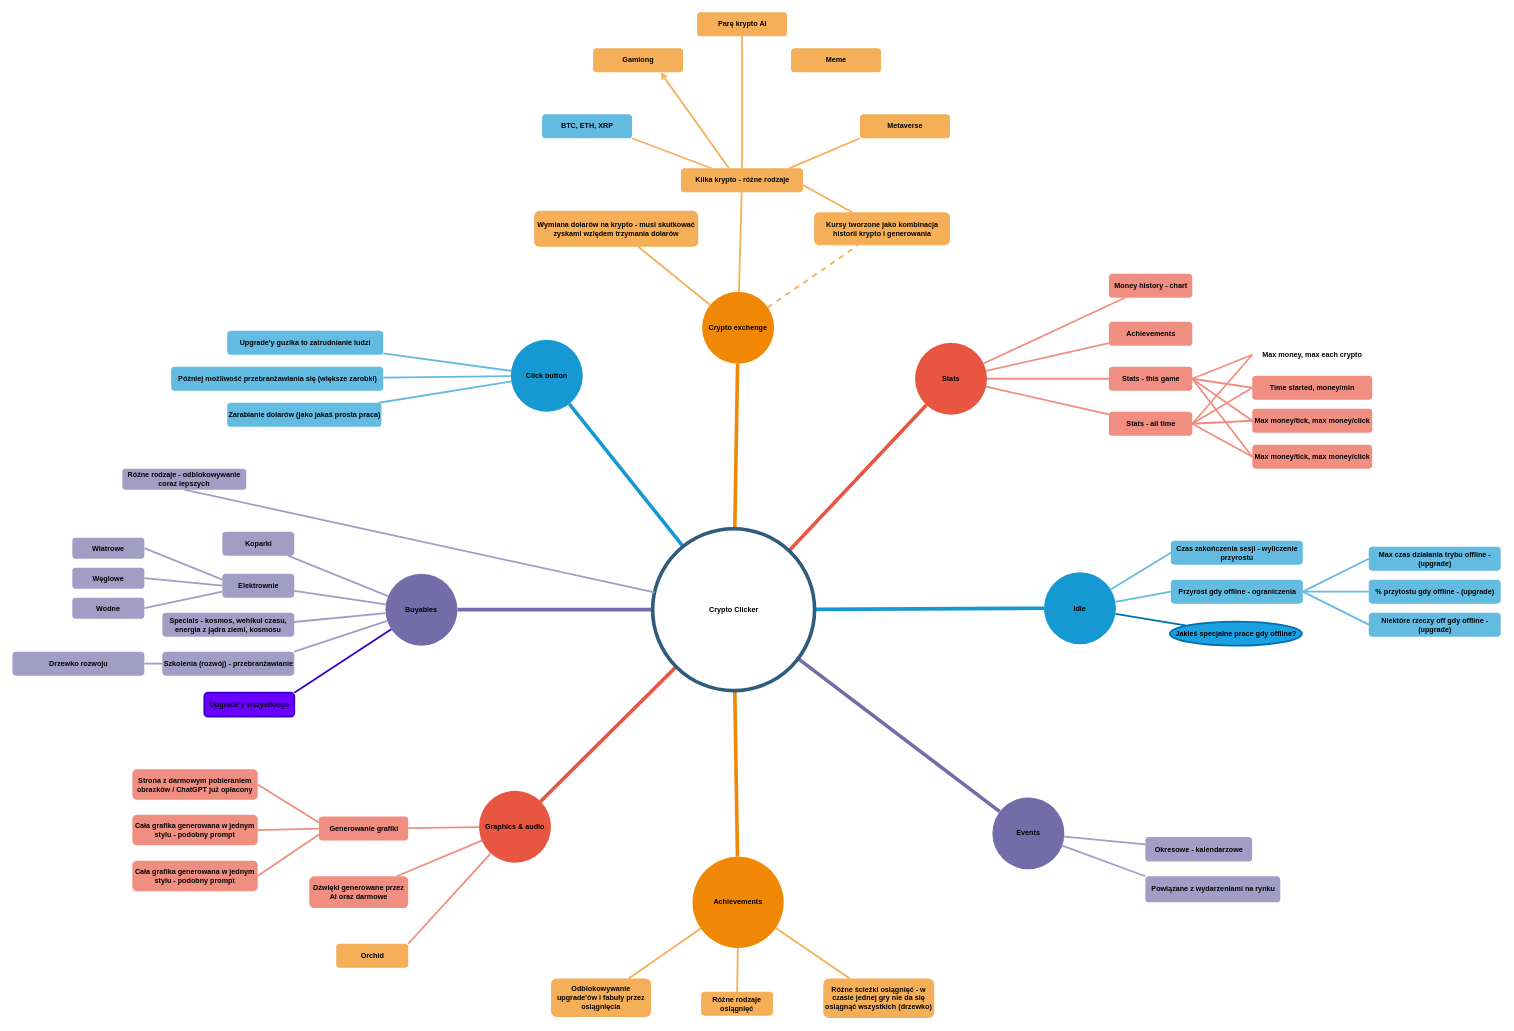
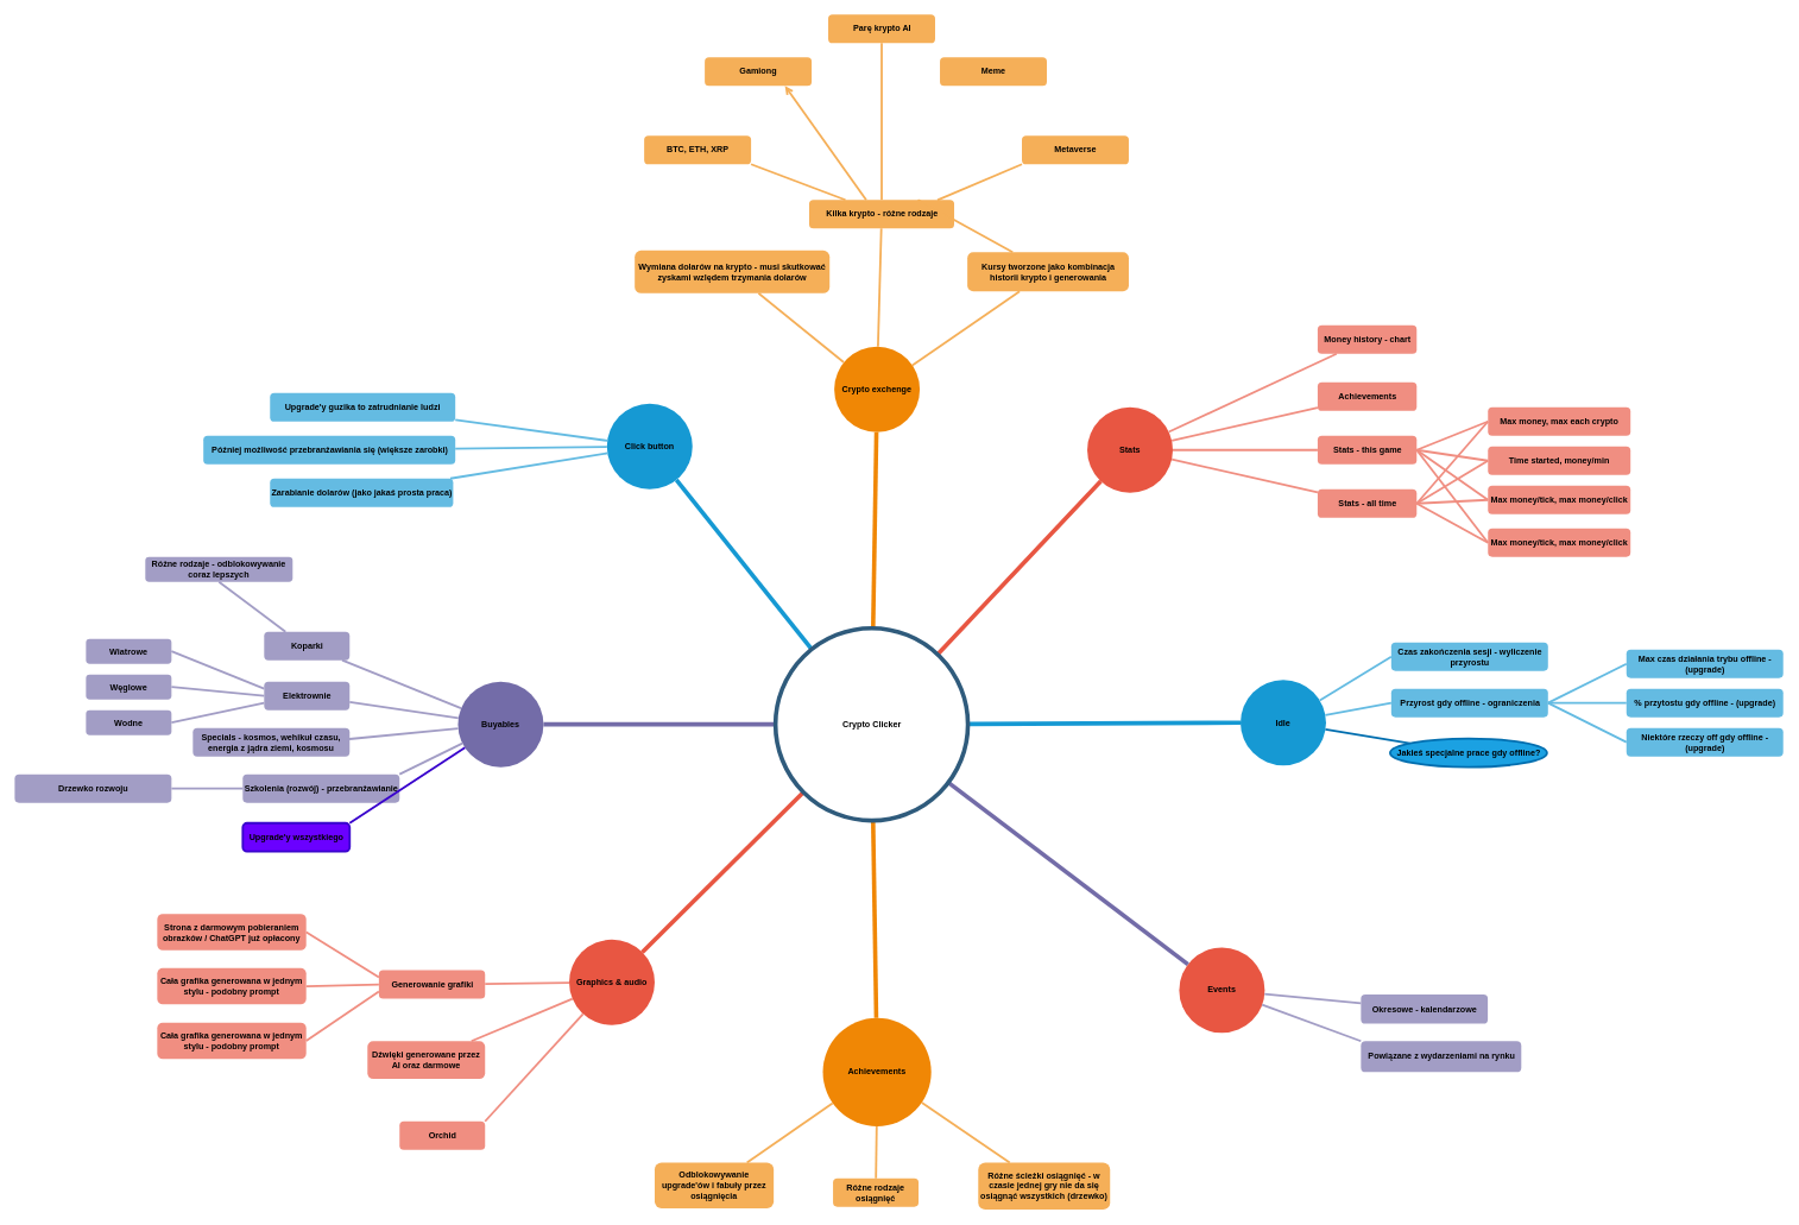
- <mxCell id="78" value="BTC, ETH, XRP" style="rounded=1;fillColor=#64bbe2;strokeColor=none;strokeWidth=3;shadow=0;html=1;fontColor=#000000;fontStyle=1;fontSize=12;" parent="1" vertex="1"><mxGeometry x="903.25" y="190" width="150" height="40" as="geometry" /></mxCell>
+ <mxCell id="78" value="BTC, ETH, XRP" style="rounded=1;fillColor=#f5af58;strokeColor=none;strokeWidth=3;shadow=0;html=1;fontColor=#000000;fontStyle=1;fontSize=12;" parent="1" vertex="1"><mxGeometry x="903.25" y="190" width="150" height="40" as="geometry" /></mxCell>
- <mxCell id="28" value="" style="edgeStyle=none;endArrow=none;strokeWidth=3;strokeColor=#F5AF58;html=1;fontColor=#000000;fontStyle=1;fontSize=12;dashed=1;" parent="1" source="3" target="25" edge="1"><mxGeometry x="3.5" y="21.5" width="100" height="100" as="geometry"><mxPoint x="130" y="326" as="sourcePoint" /><mxPoint x="230" y="226" as="targetPoint" /></mxGeometry></mxCell>
+ <mxCell id="28" value="" style="edgeStyle=none;endArrow=none;strokeWidth=3;strokeColor=#F5AF58;html=1;fontColor=#000000;fontStyle=1;fontSize=12;" parent="1" source="3" target="25" edge="1"><mxGeometry x="3.5" y="21.5" width="100" height="100" as="geometry"><mxPoint x="130" y="326" as="sourcePoint" /><mxPoint x="230" y="226" as="targetPoint" /></mxGeometry></mxCell>
- <mxCell id="88" value="Max money, max each crypto" style="rounded=1;fillColor=#ffffff;strokeColor=none;strokeWidth=3;shadow=0;html=1;fontColor=#000000;fontStyle=1;fontSize=12;" parent="1" vertex="1"><mxGeometry x="2087.25" y="571" width="200" height="40" as="geometry" /></mxCell>
+ <mxCell id="88" value="Max money, max each crypto" style="rounded=1;fillColor=#f08e81;strokeColor=none;strokeWidth=3;shadow=0;html=1;fontColor=#000000;fontStyle=1;fontSize=12;" parent="1" vertex="1"><mxGeometry x="2087.25" y="571" width="200" height="40" as="geometry" /></mxCell>
- <mxCell id="77" value="" style="endArrow=none;html=1;rounded=1;strokeColor=#A29DC5;strokeWidth=3;exitX=0.5;exitY=1;exitDx=0;exitDy=0;fontColor=#000000;fontStyle=1;fontSize=12;" parent="1" source="76" target="59" edge="1"><mxGeometry width="50" height="50" relative="1" as="geometry"><mxPoint x="250" y="924" as="sourcePoint" /><mxPoint x="380" y="976" as="targetPoint" /></mxGeometry></mxCell>
+ <mxCell id="77" value="" style="endArrow=none;html=1;rounded=1;strokeColor=#A29DC5;strokeWidth=3;entryX=0.25;entryY=0;entryDx=0;entryDy=0;exitX=0.5;exitY=1;exitDx=0;exitDy=0;fontColor=#000000;fontStyle=1;fontSize=12;" parent="1" source="76" target="61" edge="1"><mxGeometry width="50" height="50" relative="1" as="geometry"><mxPoint x="250" y="924" as="sourcePoint" /><mxPoint x="380" y="976" as="targetPoint" /></mxGeometry></mxCell>
- <mxCell id="65" value="Szkolenia (rozwój) - przebranżawianie" style="rounded=1;fillColor=#a29dc5;strokeColor=none;strokeWidth=3;shadow=0;html=1;fontColor=#000000;fontStyle=1;fontSize=12;" parent="1" vertex="1"><mxGeometry x="270" y="1086" width="220" height="40" as="geometry" /></mxCell>
+ <mxCell id="65" value="Szkolenia (rozwój) - przebranżawianie" style="rounded=1;fillColor=#a29dc5;strokeColor=none;strokeWidth=3;shadow=0;html=1;fontColor=#000000;fontStyle=1;fontSize=12;" parent="1" vertex="1"><mxGeometry x="340" y="1086" width="220" height="40" as="geometry" /></mxCell>
- <mxCell id="6" value="Events" style="ellipse;whiteSpace=wrap;html=1;shadow=0;fontFamily=Helvetica;fontSize=12;fontColor=#000000;align=center;strokeWidth=3;fillColor=#736ca8;strokeColor=none;fontStyle=1" parent="1" vertex="1"><mxGeometry x="1654" y="1329" width="120" height="120" as="geometry" /></mxCell>
+ <mxCell id="6" value="Events" style="ellipse;whiteSpace=wrap;html=1;shadow=0;fontFamily=Helvetica;fontSize=12;fontColor=#000000;align=center;strokeWidth=3;fillColor=#e85642;strokeColor=none;fontStyle=1;" parent="1" vertex="1"><mxGeometry x="1654" y="1329" width="120" height="120" as="geometry" /></mxCell>
- <mxCell id="55" value="Orchid" style="rounded=1;fillColor=#f5af58;strokeColor=none;strokeWidth=3;shadow=0;html=1;fontColor=#000000;fontStyle=1;fontSize=12;" parent="1" vertex="1"><mxGeometry x="560" y="1573" width="120" height="40" as="geometry" /></mxCell>
+ <mxCell id="55" value="Orchid" style="rounded=1;fillColor=#f08e81;strokeColor=none;strokeWidth=3;shadow=0;html=1;fontColor=#000000;fontStyle=1;fontSize=12;" parent="1" vertex="1"><mxGeometry x="560" y="1573" width="120" height="40" as="geometry" /></mxCell>
